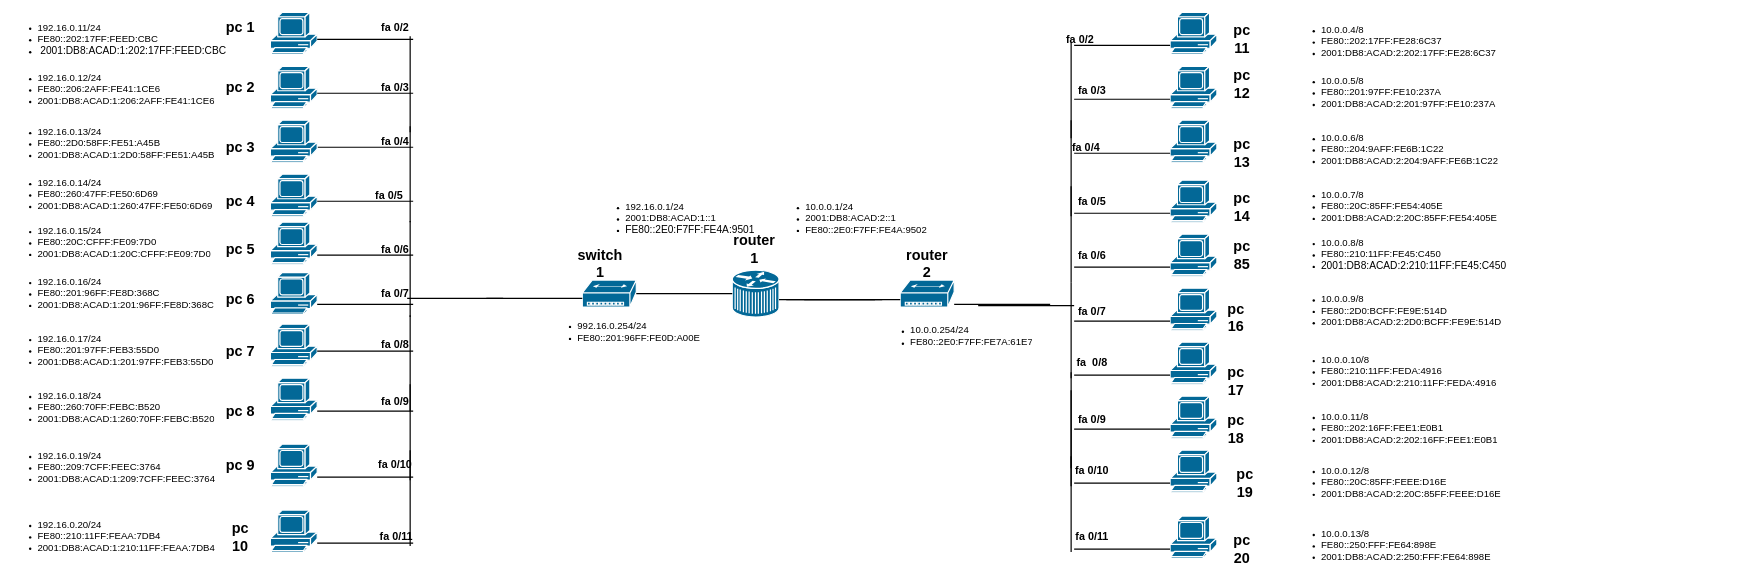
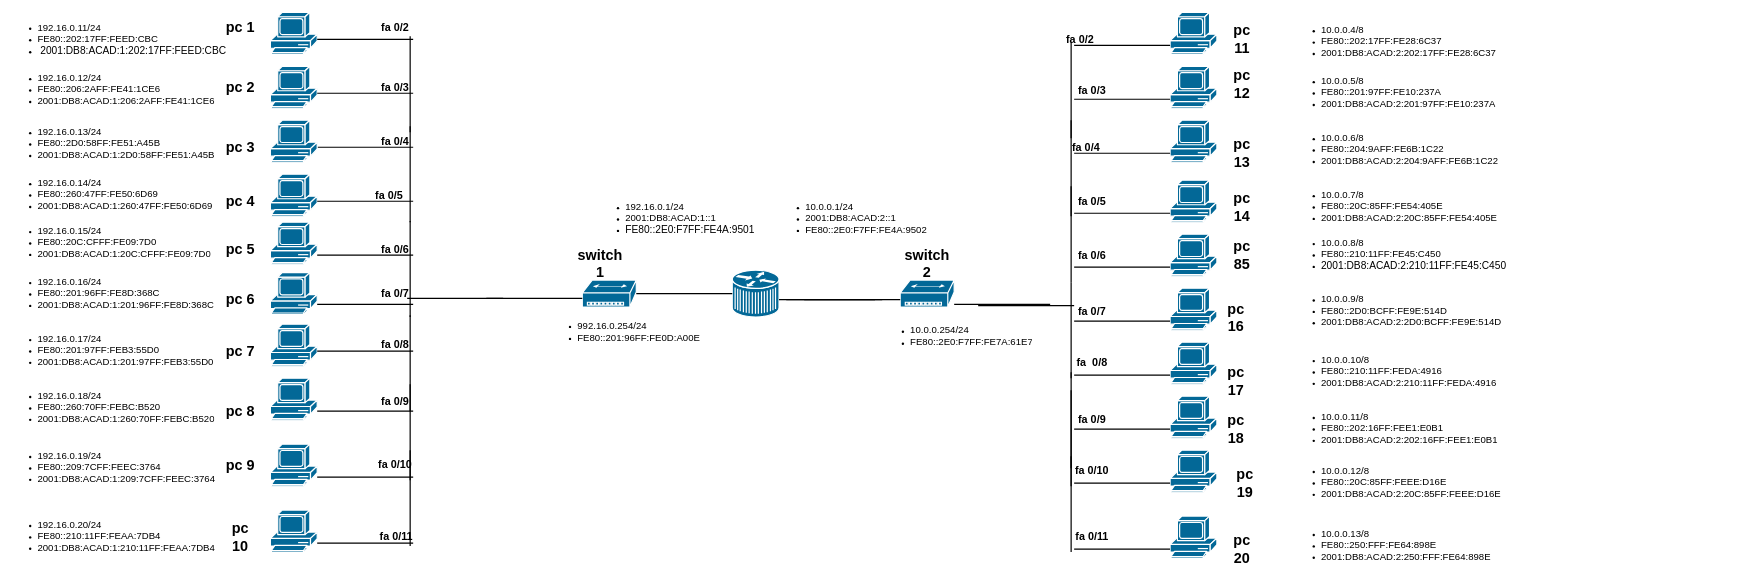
- <mxCell id="62" value="&lt;h1&gt;router 1&lt;/h1&gt;" style="text;html=1;align=center;verticalAlign=middle;whiteSpace=wrap;rounded=0;" parent="1" vertex="1"><mxGeometry x="1227" y="400" width="60" height="30" as="geometry" /></mxCell>
- <mxCell id="63" value="&lt;h1&gt;router 2&lt;/h1&gt;" style="text;html=1;align=center;verticalAlign=middle;whiteSpace=wrap;rounded=0;" parent="1" vertex="1"><mxGeometry x="1515" y="424" width="60" height="30" as="geometry" /></mxCell>
+ <mxCell id="63" value="&lt;h1&gt;switch 2&lt;/h1&gt;" style="text;html=1;align=center;verticalAlign=middle;whiteSpace=wrap;rounded=0;" parent="1" vertex="1"><mxGeometry x="1515" y="424" width="60" height="30" as="geometry" /></mxCell>
